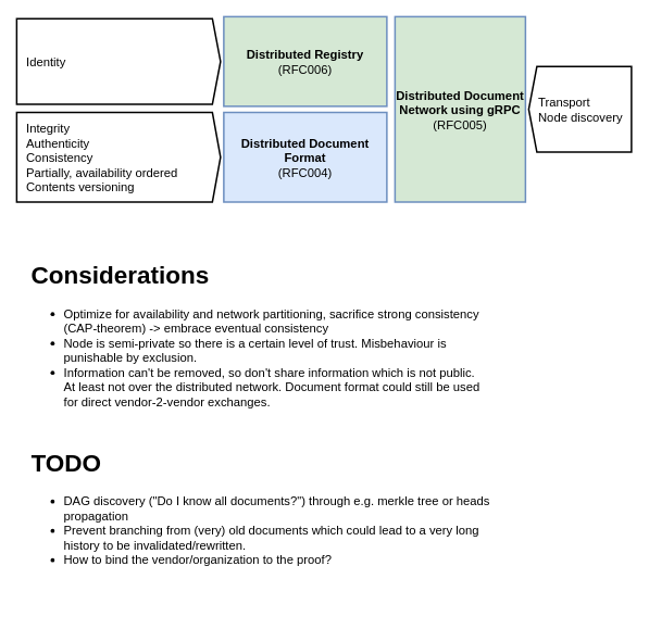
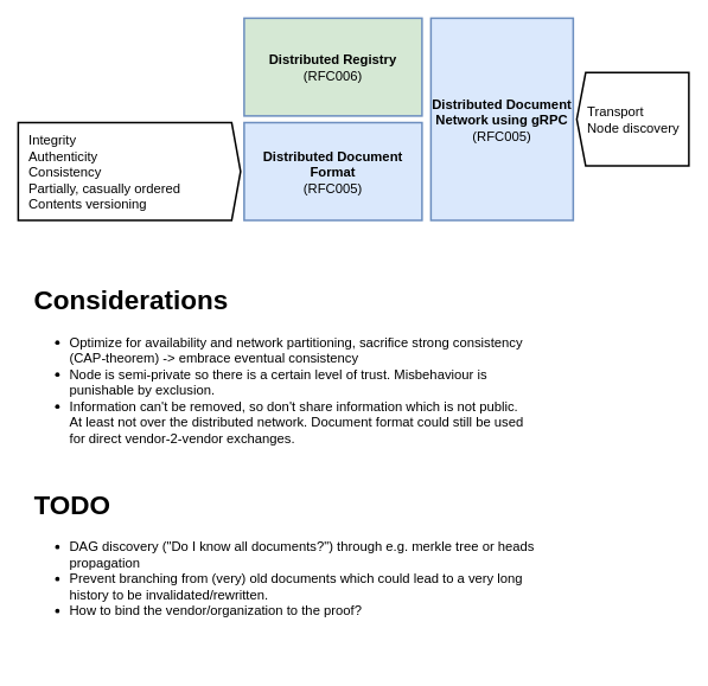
- <mxCell id="6" value="&lt;div style=&quot;&quot;&gt;&lt;span&gt;Identity&lt;/span&gt;&lt;br&gt;&lt;/div&gt;" style="html=1;shadow=0;dashed=0;align=left;verticalAlign=middle;shape=mxgraph.arrows2.arrow;dy=0;dx=10;notch=0;labelBackgroundColor=none;strokeWidth=2;fontSize=15;spacingLeft=10;" parent="1" vertex="1"><mxGeometry x="20" y="22.5" width="250" height="105" as="geometry" /></mxCell>
- <mxCell id="4" value="&lt;b&gt;Distributed Document Network using gRPC&lt;br&gt;&lt;/b&gt;(RFC005)" style="rounded=0;whiteSpace=wrap;html=1;fontSize=15;strokeWidth=2;fillColor=#d5e8d4;strokeColor=#6c8ebf;" parent="1" vertex="1"><mxGeometry x="484" y="20" width="160" height="227.5" as="geometry" /></mxCell>
+ <mxCell id="4" value="&lt;b&gt;Distributed Document Network using gRPC&lt;br&gt;&lt;/b&gt;(RFC005)" style="rounded=0;whiteSpace=wrap;html=1;fontSize=15;strokeWidth=2;fillColor=#dae8fc;strokeColor=#6c8ebf;" parent="1" vertex="1"><mxGeometry x="484" y="20" width="160" height="227.5" as="geometry" /></mxCell>
- <mxCell id="5" value="&lt;div&gt;&lt;span&gt;Integrity&lt;/span&gt;&lt;/div&gt;&lt;span&gt;&lt;div&gt;&lt;span&gt;Authenticity&lt;/span&gt;&lt;/div&gt;&lt;/span&gt;&lt;span&gt;&lt;div&gt;&lt;span&gt;Consistency&lt;/span&gt;&lt;/div&gt;&lt;/span&gt;&lt;span&gt;&lt;div&gt;&lt;span&gt;Partially, availability ordered&lt;/span&gt;&lt;/div&gt;&lt;/span&gt;&lt;span&gt;&lt;div&gt;&lt;span&gt;Contents versioning&lt;/span&gt;&lt;/div&gt;&lt;/span&gt;" style="html=1;shadow=0;dashed=0;align=left;verticalAlign=middle;shape=mxgraph.arrows2.arrow;dy=0;dx=10;notch=0;labelBackgroundColor=none;strokeWidth=2;fontSize=15;spacingLeft=10;" parent="1" vertex="1"><mxGeometry x="20" y="137.5" width="250" height="110" as="geometry" /></mxCell>
+ <mxCell id="5" value="&lt;div&gt;&lt;span&gt;Integrity&lt;/span&gt;&lt;/div&gt;&lt;span&gt;&lt;div&gt;&lt;span&gt;Authenticity&lt;/span&gt;&lt;/div&gt;&lt;/span&gt;&lt;span&gt;&lt;div&gt;&lt;span&gt;Consistency&lt;/span&gt;&lt;/div&gt;&lt;/span&gt;&lt;span&gt;&lt;div&gt;&lt;span&gt;Partially, casually ordered&lt;/span&gt;&lt;/div&gt;&lt;/span&gt;&lt;span&gt;&lt;div&gt;&lt;span&gt;Contents versioning&lt;/span&gt;&lt;/div&gt;&lt;/span&gt;" style="html=1;shadow=0;dashed=0;align=left;verticalAlign=middle;shape=mxgraph.arrows2.arrow;dy=0;dx=10;notch=0;labelBackgroundColor=none;strokeWidth=2;fontSize=15;spacingLeft=10;" parent="1" vertex="1"><mxGeometry x="20" y="137.5" width="250" height="110" as="geometry" /></mxCell>
- <mxCell id="3" value="&lt;b&gt;Distributed Document Format&lt;br&gt;&lt;/b&gt;(RFC004)" style="rounded=0;whiteSpace=wrap;html=1;fontSize=15;strokeWidth=2;fillColor=#dae8fc;strokeColor=#6c8ebf;" parent="1" vertex="1"><mxGeometry x="274" y="137.5" width="200" height="110" as="geometry" /></mxCell>
+ <mxCell id="3" value="&lt;b&gt;Distributed Document Format&lt;br&gt;&lt;/b&gt;(RFC005)" style="rounded=0;whiteSpace=wrap;html=1;fontSize=15;strokeWidth=2;fillColor=#dae8fc;strokeColor=#6c8ebf;" parent="1" vertex="1"><mxGeometry x="274" y="137.5" width="200" height="110" as="geometry" /></mxCell>
